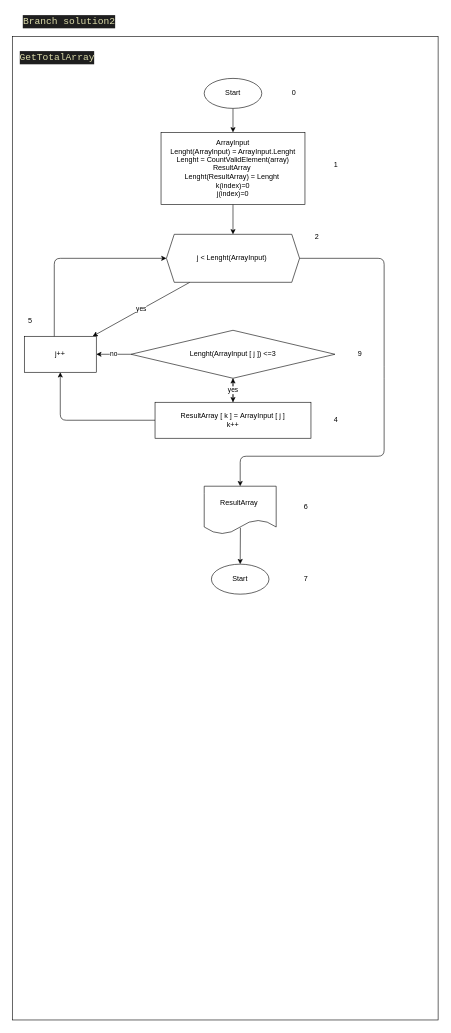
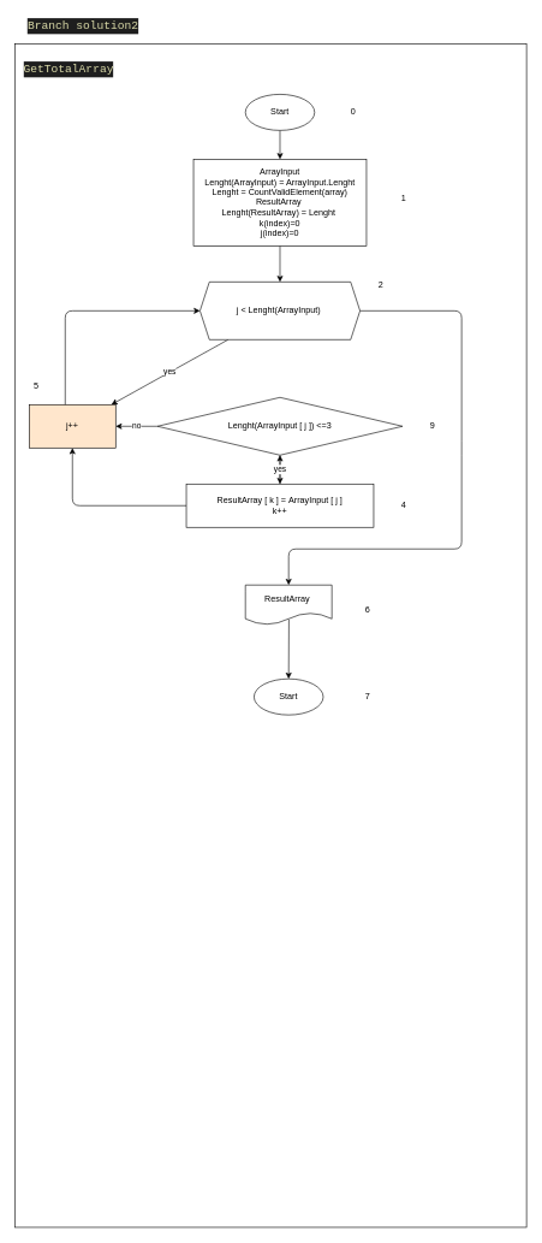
- <mxCell id="17" value="j++" style="whiteSpace=wrap;html=1;" vertex="1" parent="1"><mxGeometry x="40" y="560" width="120" height="60" as="geometry" /></mxCell>
+ <mxCell id="17" value="j++" style="whiteSpace=wrap;html=1;fillColor=#ffe6cc;" vertex="1" parent="1"><mxGeometry x="40" y="560" width="120" height="60" as="geometry" /></mxCell>
- <mxCell id="19" value="&lt;span&gt;ResultArray&amp;nbsp;&lt;/span&gt;" style="shape=document;whiteSpace=wrap;html=1;boundedLbl=1;" vertex="1" parent="1"><mxGeometry x="340" y="810" width="120" height="80" as="geometry" /></mxCell>
+ <mxCell id="19" value="&lt;span&gt;ResultArray&amp;nbsp;&lt;/span&gt;" style="shape=document;whiteSpace=wrap;html=1;boundedLbl=1;" vertex="1" parent="1"><mxGeometry x="340" y="810" width="120" height="55" as="geometry" /></mxCell>
